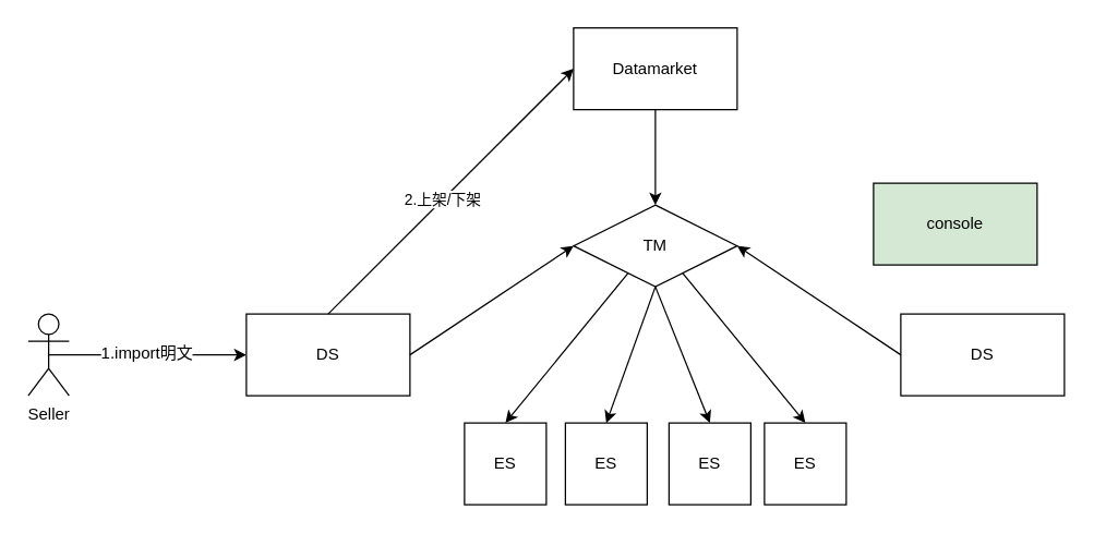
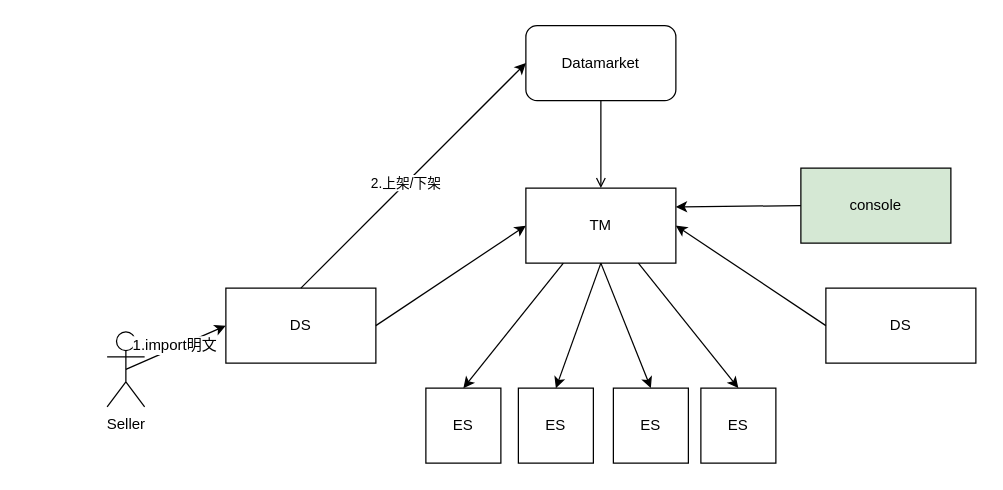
- <mxCell id="10" value="Datamarket" style="rounded=0;whiteSpace=wrap;html=1;" parent="1" vertex="1"><mxGeometry x="420" y="20" width="120" height="60" as="geometry" /></mxCell>
+ <mxCell id="10" value="Datamarket" style="whiteSpace=wrap;html=1;rounded=1;" parent="1" vertex="1"><mxGeometry x="420" y="20" width="120" height="60" as="geometry" /></mxCell>
- <mxCell id="21" value="" style="endArrow=classic;html=1;entryX=0.5;entryY=0;entryDx=0;entryDy=0;exitX=0.5;exitY=1;exitDx=0;exitDy=0;" parent="1" source="10" target="3" edge="1"><mxGeometry width="50" height="50" relative="1" as="geometry"><mxPoint x="420" y="210" as="sourcePoint" /><mxPoint x="470" y="160" as="targetPoint" /></mxGeometry></mxCell>
+ <mxCell id="21" value="" style="endArrow=open;html=1;entryX=0.5;entryY=0;entryDx=0;entryDy=0;exitX=0.5;exitY=1;exitDx=0;exitDy=0;" parent="1" source="10" target="3" edge="1"><mxGeometry width="50" height="50" relative="1" as="geometry"><mxPoint x="420" y="210" as="sourcePoint" /><mxPoint x="470" y="160" as="targetPoint" /></mxGeometry></mxCell>
+ <mxCell id="20" value="" style="endArrow=classic;html=1;entryX=1;entryY=0.25;entryDx=0;entryDy=0;exitX=0;exitY=0.5;exitDx=0;exitDy=0;" parent="1" source="9" target="3" edge="1"><mxGeometry width="50" height="50" relative="1" as="geometry"><mxPoint x="420" y="210" as="sourcePoint" /><mxPoint x="470" y="160" as="targetPoint" /></mxGeometry></mxCell>
- <mxCell id="3" value="TM" style="rhombus;whiteSpace=wrap;html=1;" parent="1" vertex="1"><mxGeometry x="420" y="150" width="120" height="60" as="geometry" /></mxCell>
+ <mxCell id="3" value="TM" style="rounded=0;whiteSpace=wrap;html=1;" parent="1" vertex="1"><mxGeometry x="420" y="150" width="120" height="60" as="geometry" /></mxCell>
- <mxCell id="13" value="Seller" style="shape=umlActor;verticalLabelPosition=bottom;labelBackgroundColor=#ffffff;verticalAlign=top;html=1;outlineConnect=0;" parent="1" vertex="1"><mxGeometry x="20" y="230" width="30" height="60" as="geometry" /></mxCell>
+ <mxCell id="13" value="Seller" style="shape=umlActor;verticalLabelPosition=bottom;labelBackgroundColor=#ffffff;verticalAlign=top;html=1;outlineConnect=0;" parent="1" vertex="1"><mxGeometry x="85" y="265" width="30" height="60" as="geometry" /></mxCell>
